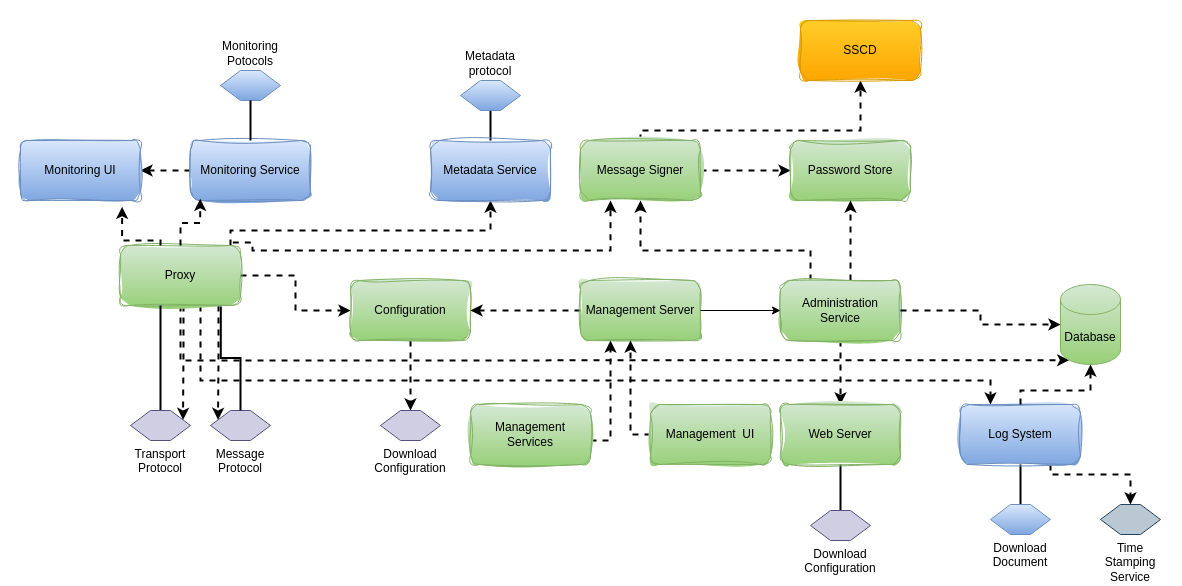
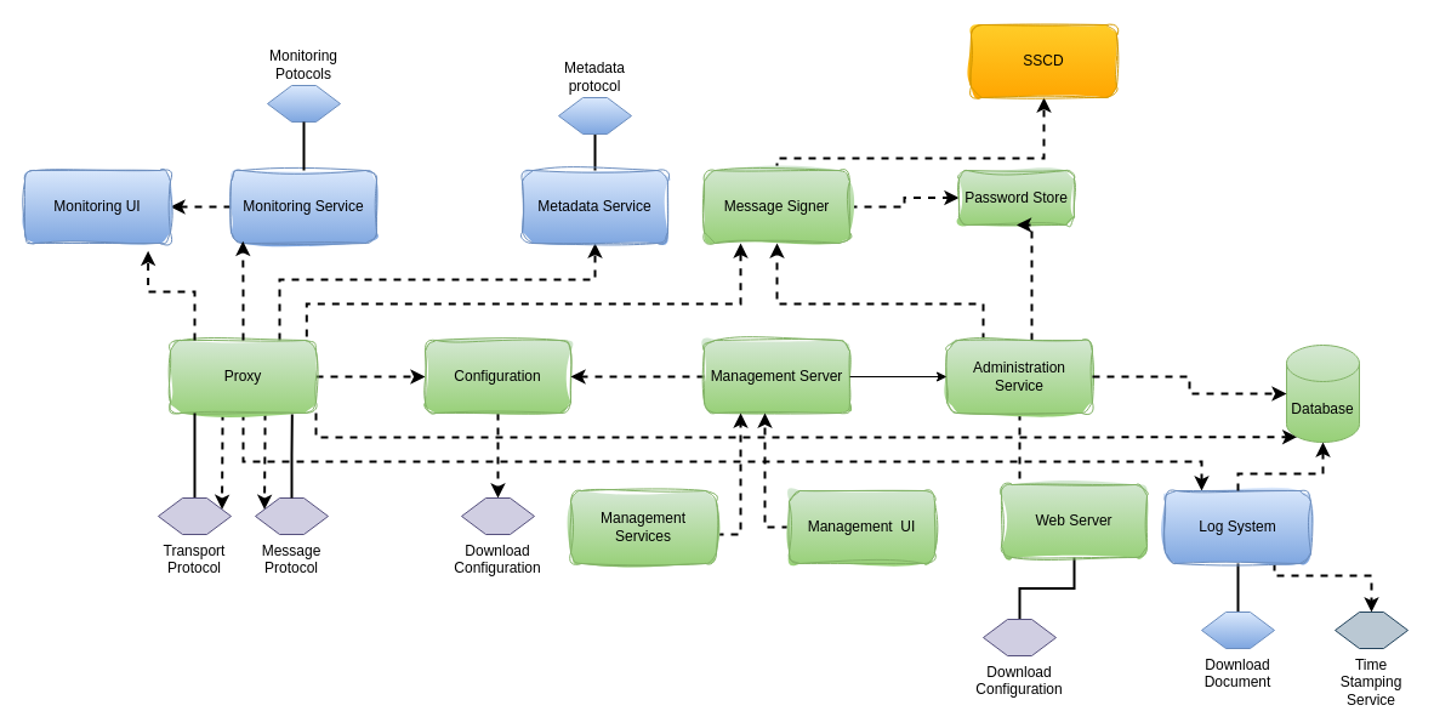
- <mxCell id="31" value="Password Store" style="rounded=1;whiteSpace=wrap;html=1;fillColor=#d5e8d4;strokeColor=#82b366;sketch=1;curveFitting=1;jiggle=2;gradientColor=#97d077;" parent="1" vertex="1"><mxGeometry x="790" y="140" width="120" height="60" as="geometry" /></mxCell>
+ <mxCell id="31" value="Password Store" style="rounded=1;whiteSpace=wrap;html=1;fillColor=#d5e8d4;strokeColor=#82b366;sketch=1;curveFitting=1;jiggle=2;gradientColor=#97d077;" parent="1" vertex="1"><mxGeometry x="790" y="140" width="95" height="45" as="geometry" /></mxCell>
- <mxCell id="9" value="Proxy" style="rounded=1;whiteSpace=wrap;html=1;fillColor=#d5e8d4;strokeColor=#82b366;sketch=1;curveFitting=1;jiggle=2;gradientColor=#97d077;" parent="1" vertex="1"><mxGeometry x="120" y="245" width="120" height="60" as="geometry" /></mxCell>
+ <mxCell id="9" value="Proxy" style="rounded=1;whiteSpace=wrap;html=1;fillColor=#d5e8d4;strokeColor=#82b366;sketch=1;curveFitting=1;jiggle=2;gradientColor=#97d077;" parent="1" vertex="1"><mxGeometry x="140" y="280" width="120" height="60" as="geometry" /></mxCell>
- <mxCell id="52" value="Web Server" style="rounded=1;whiteSpace=wrap;html=1;fillColor=#d5e8d4;strokeColor=#82b366;sketch=1;curveFitting=1;jiggle=2;gradientColor=#97d077;" parent="1" vertex="1"><mxGeometry x="780" y="404" width="120" height="60" as="geometry" /></mxCell>
+ <mxCell id="52" value="Web Server" style="rounded=1;whiteSpace=wrap;html=1;fillColor=#d5e8d4;strokeColor=#82b366;sketch=1;curveFitting=1;jiggle=2;gradientColor=#97d077;" parent="1" vertex="1"><mxGeometry x="825" y="399" width="120" height="60" as="geometry" /></mxCell>
